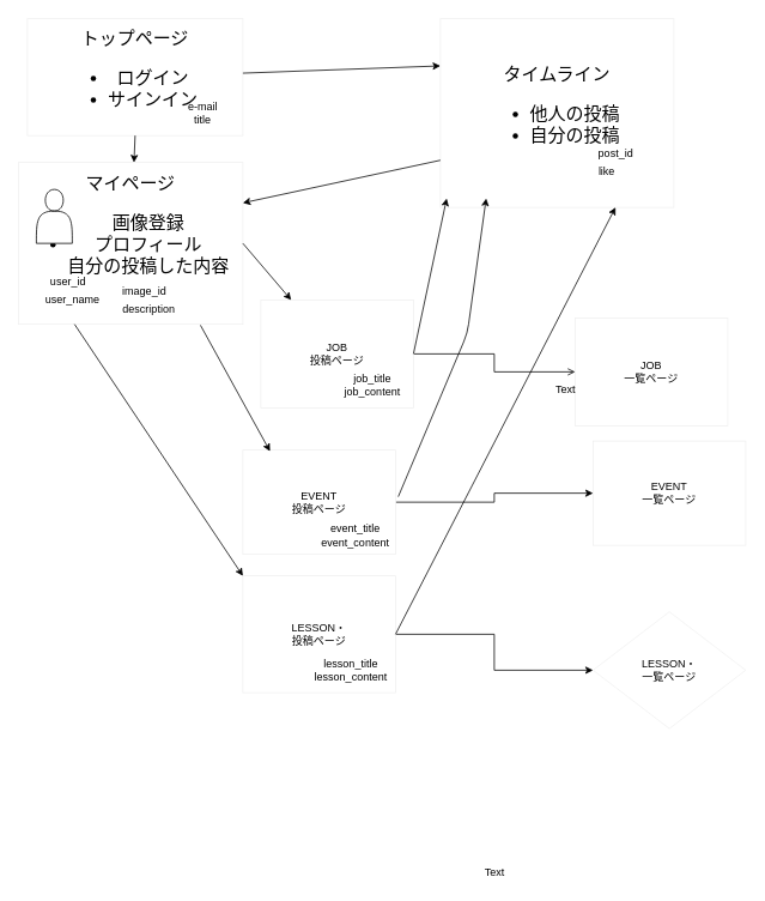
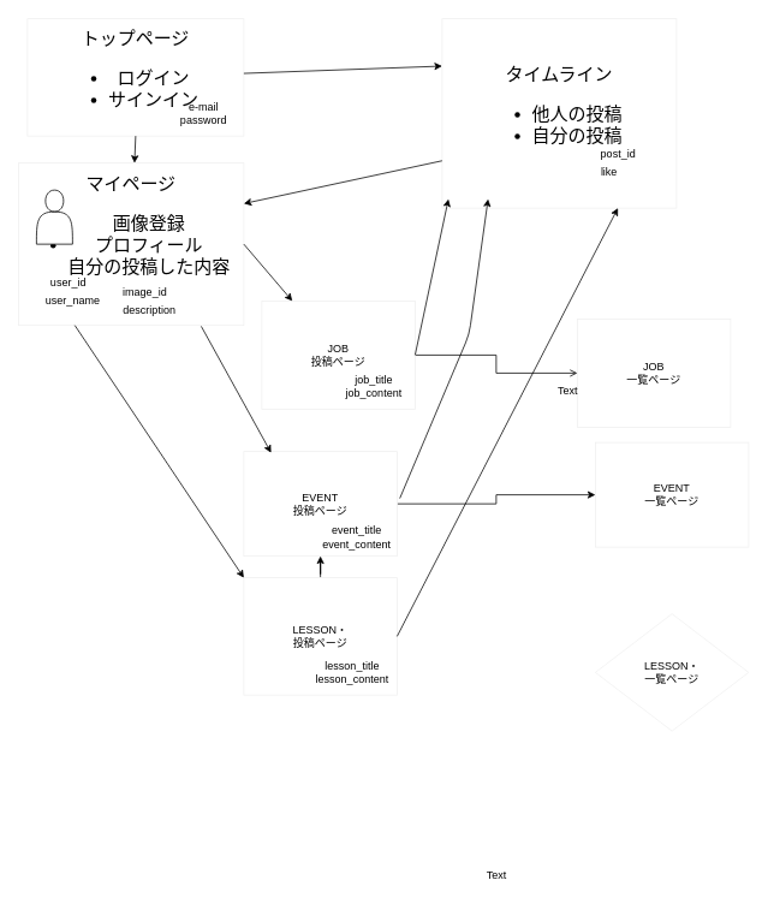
- <mxCell id="13" value="e-mail&lt;br&gt;title" style="text;html=1;align=center;verticalAlign=middle;resizable=0;points=[];autosize=1;" parent="1" vertex="1"><mxGeometry x="190" y="110" width="70" height="30" as="geometry" /></mxCell>
+ <mxCell id="13" value="e-mail&lt;br&gt;password" style="text;html=1;align=center;verticalAlign=middle;resizable=0;points=[];autosize=1;" parent="1" vertex="1"><mxGeometry x="190" y="110" width="70" height="30" as="geometry" /></mxCell>
- <mxCell id="22" value="" style="edgeStyle=orthogonalEdgeStyle;rounded=0;orthogonalLoop=1;jettySize=auto;html=1;" parent="1" source="23" target="24" edge="1"><mxGeometry relative="1" as="geometry" /></mxCell>
+ <mxCell id="22" value="" style="edgeStyle=orthogonalEdgeStyle;rounded=0;orthogonalLoop=1;jettySize=auto;html=1;" parent="1" source="23" target="18" edge="1"><mxGeometry relative="1" as="geometry" /></mxCell>
